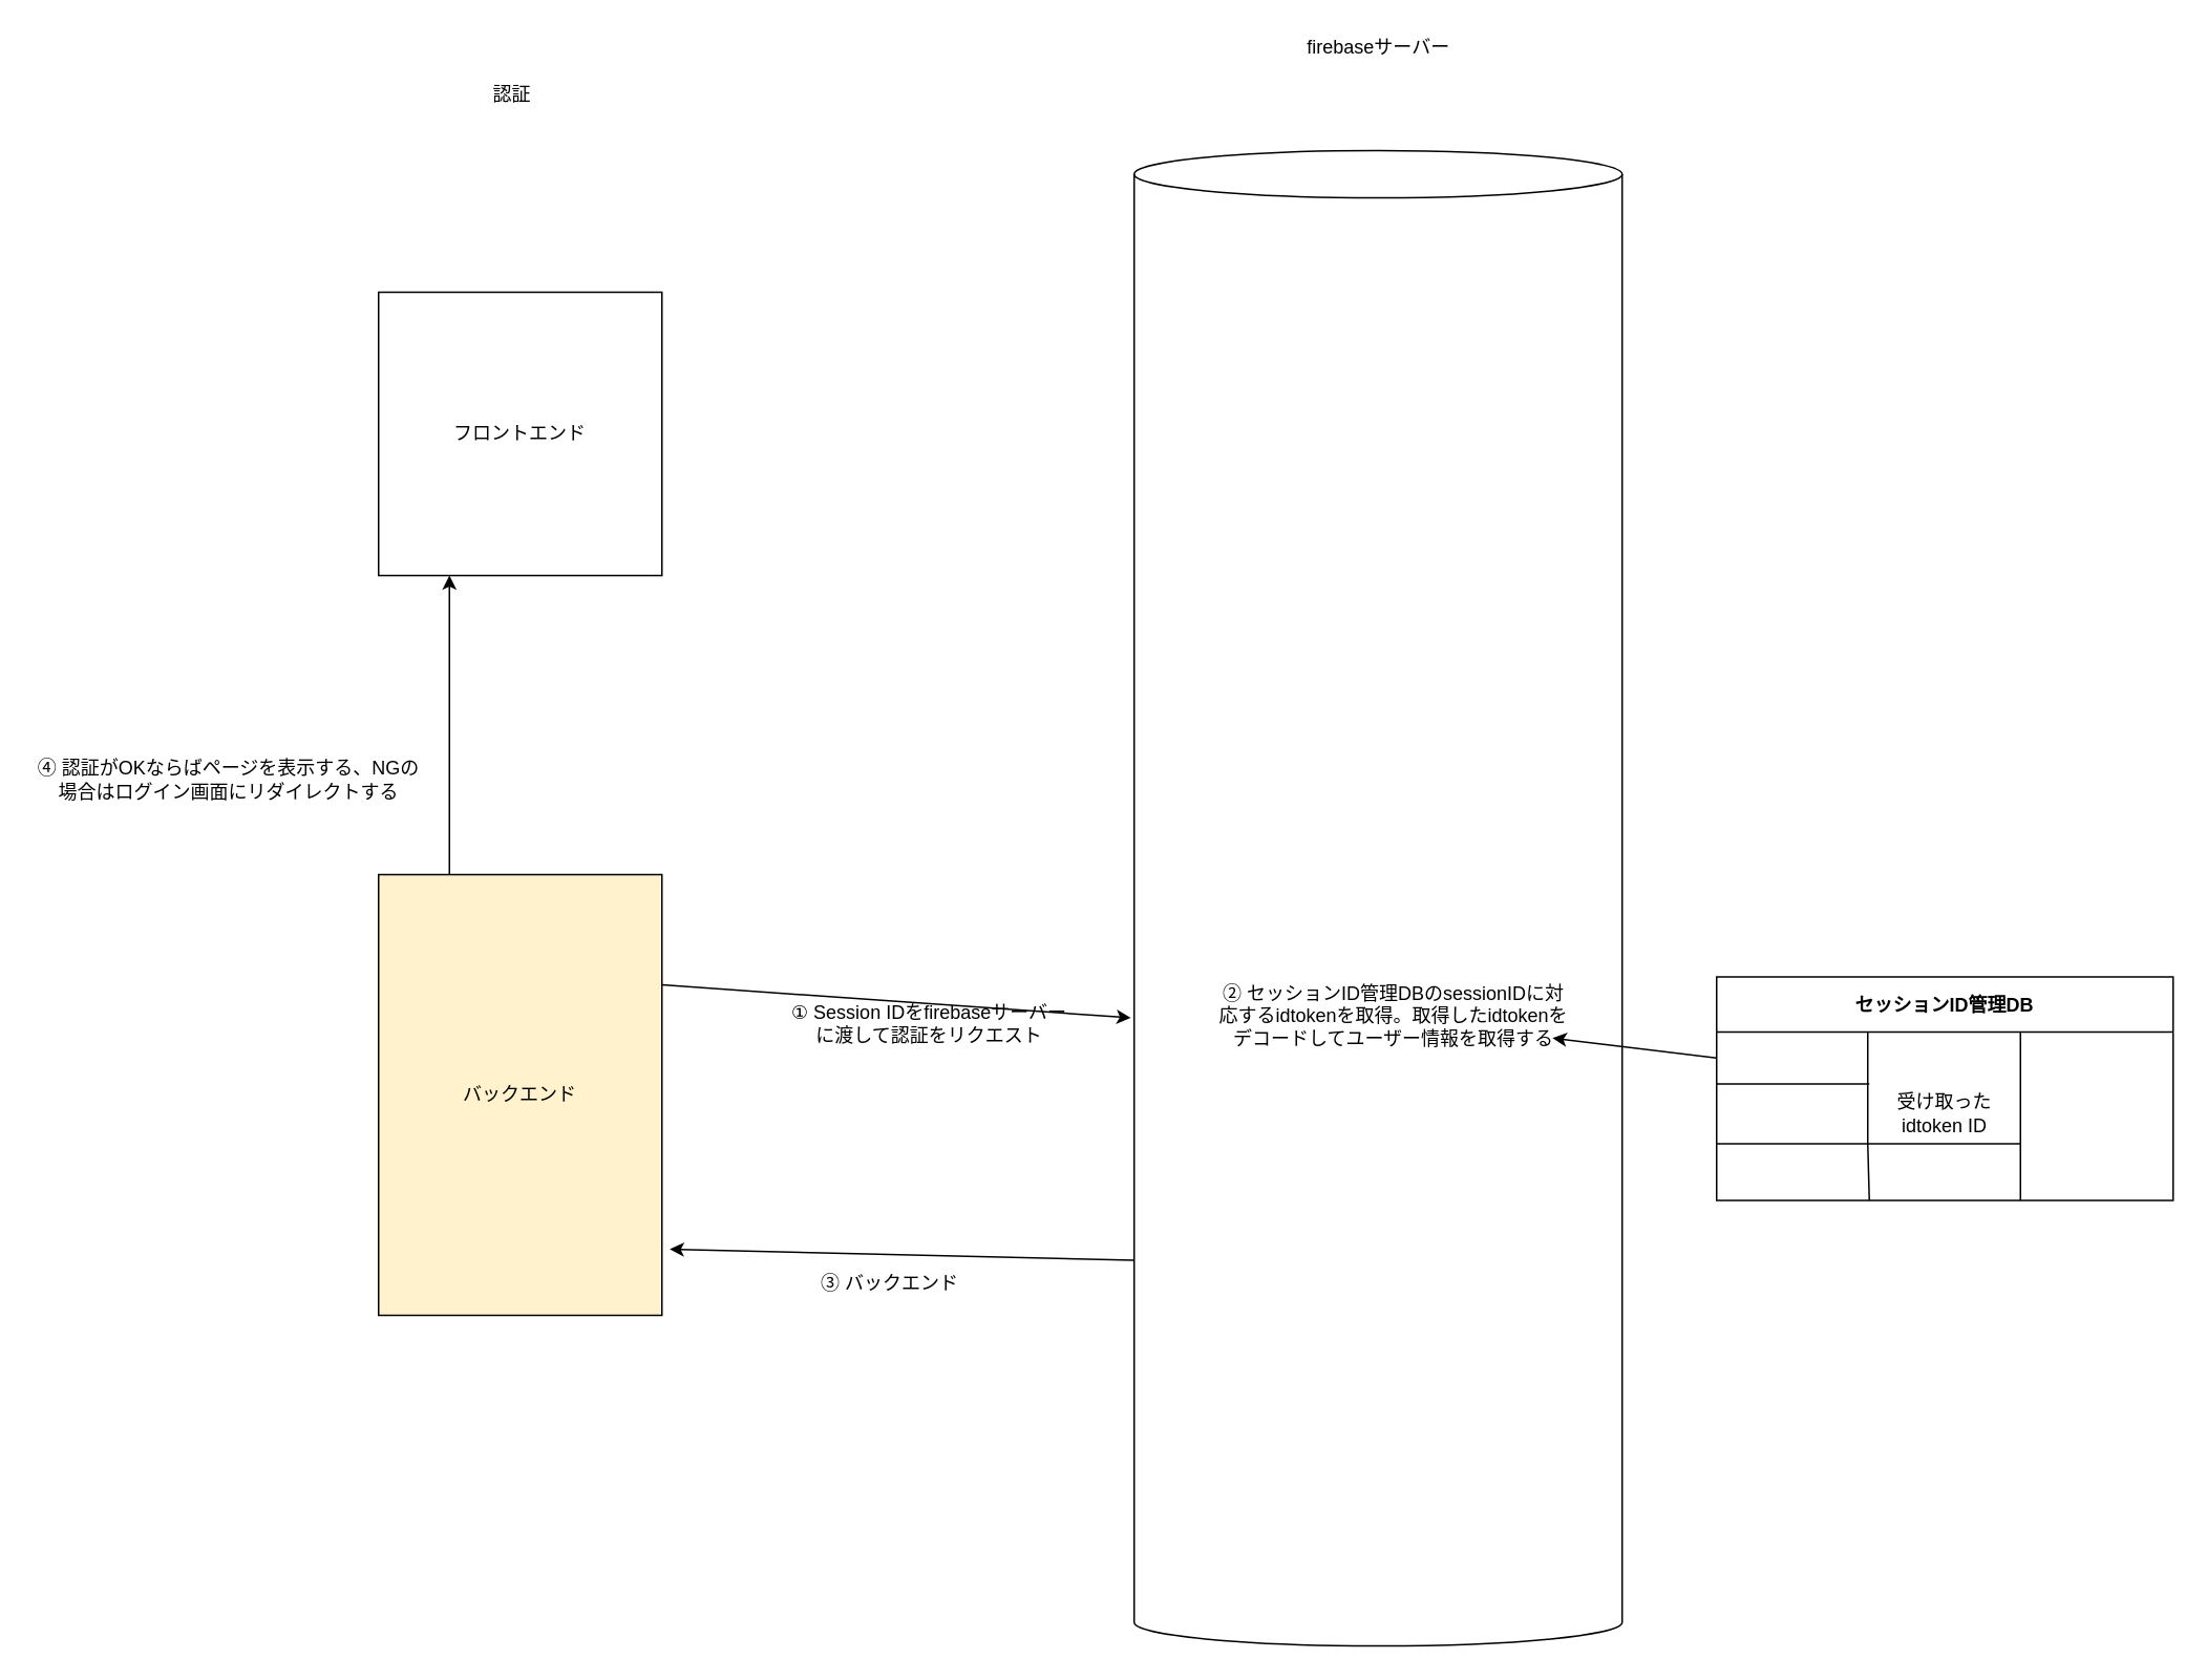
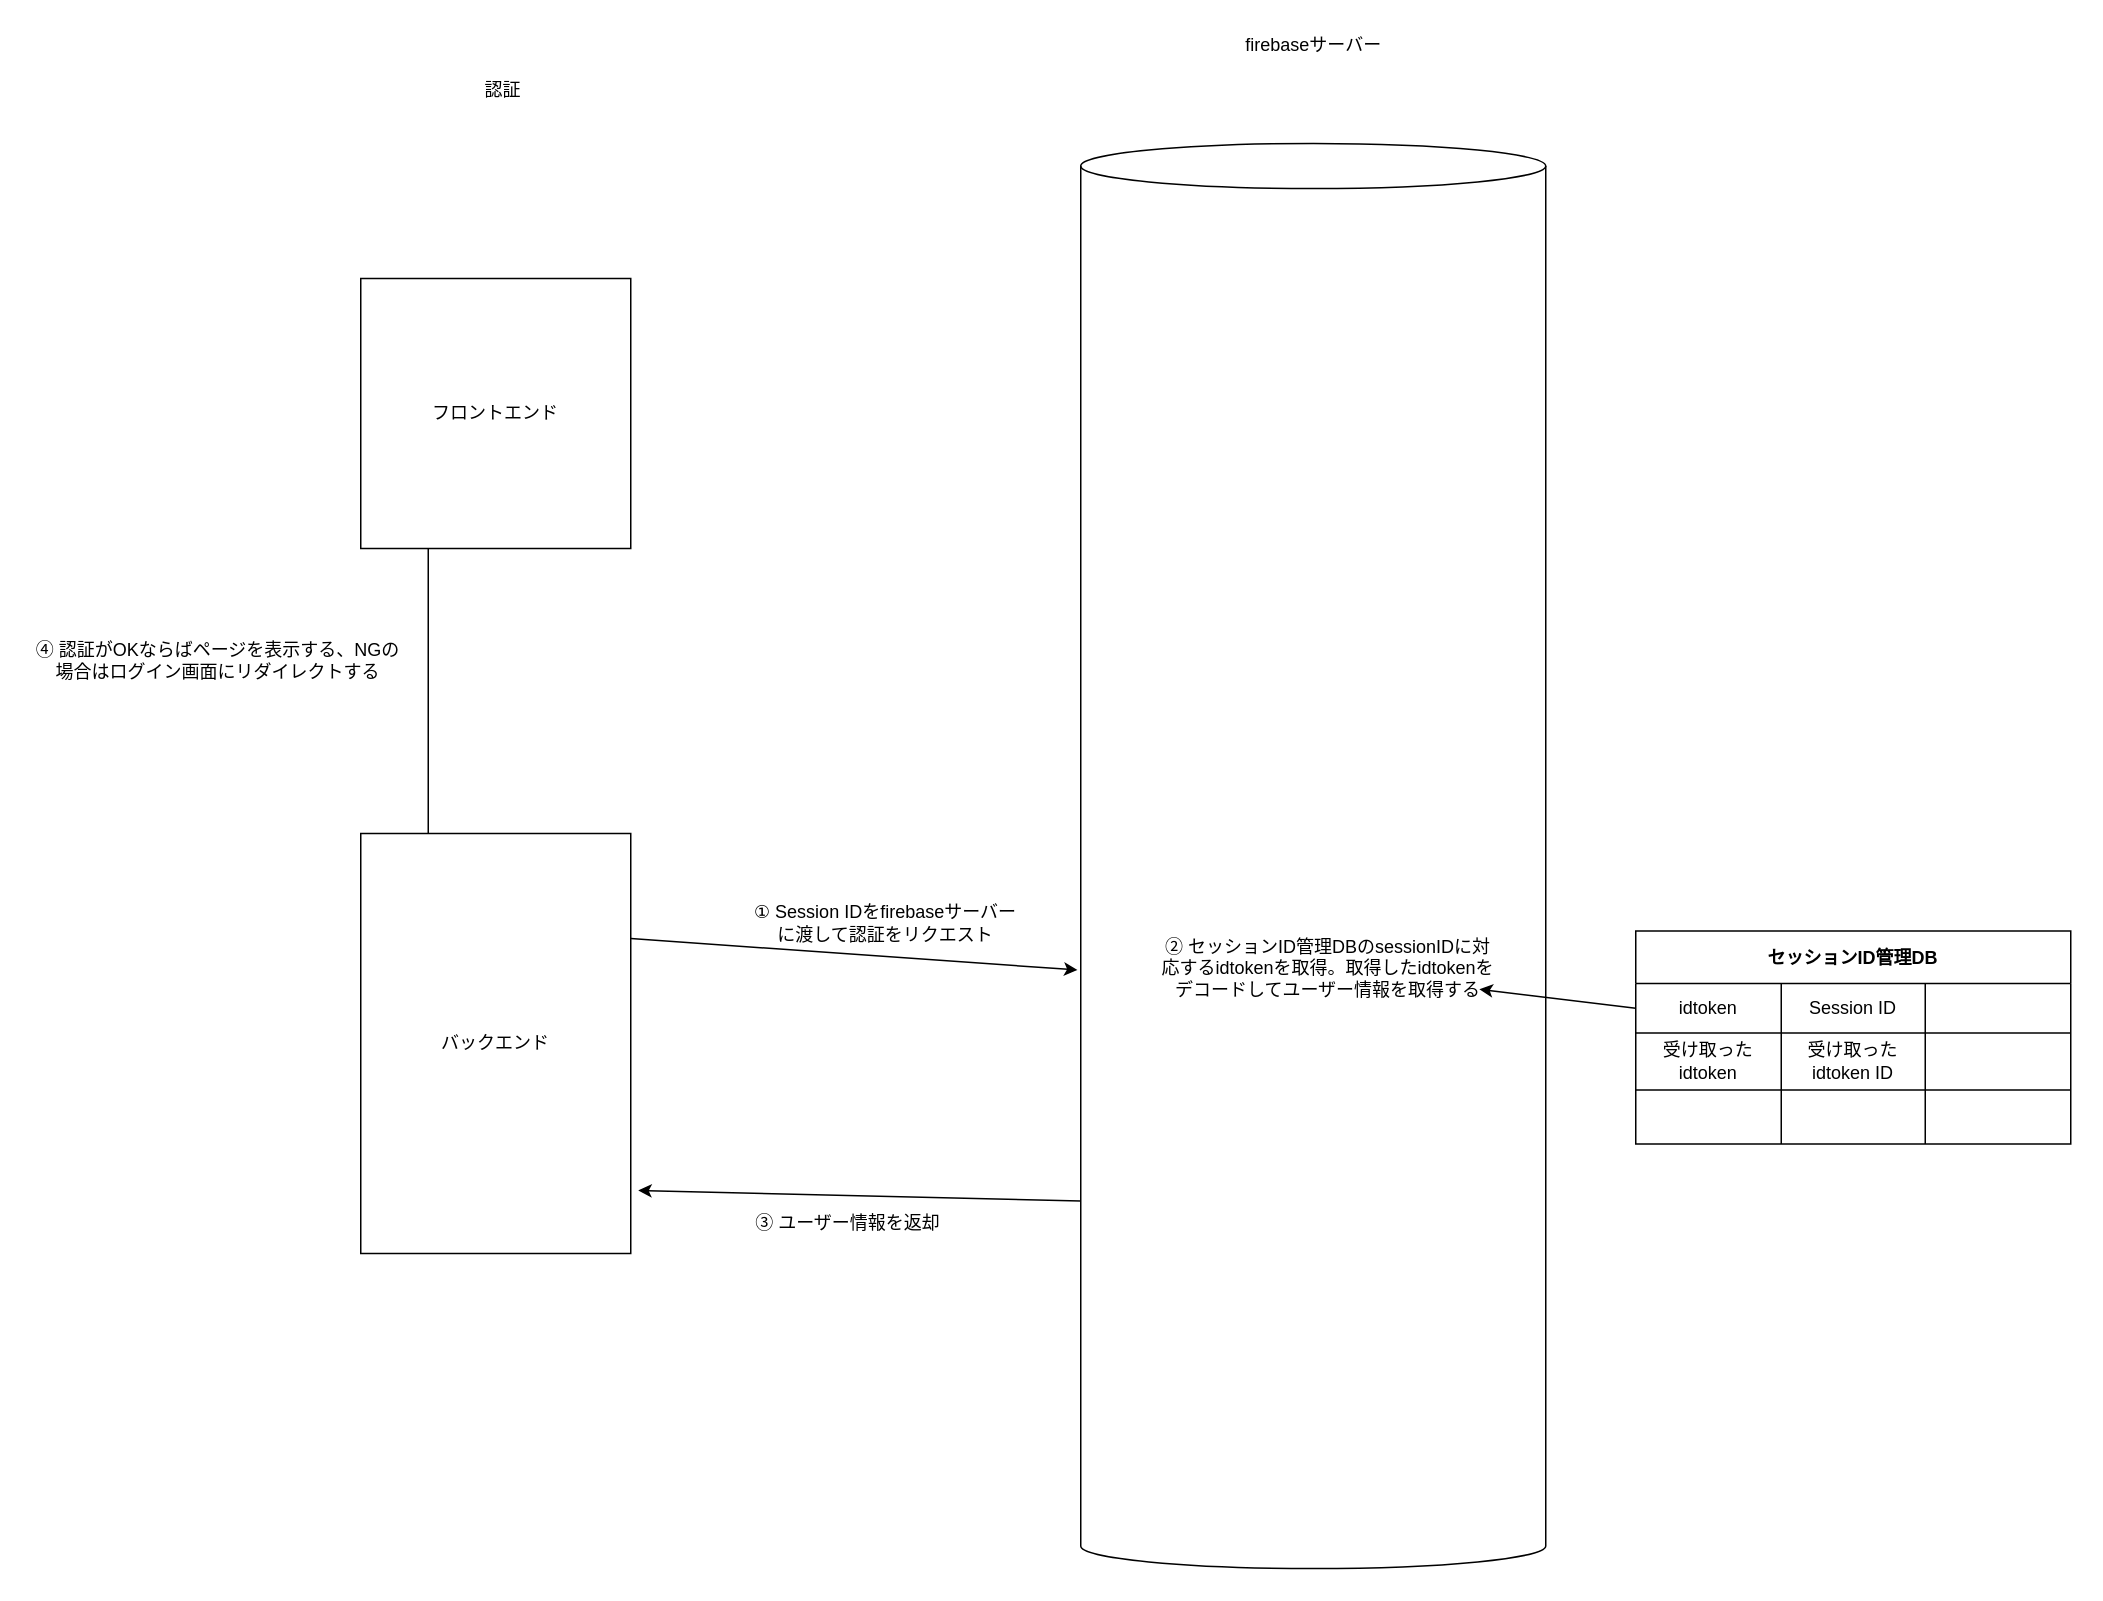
- <mxCell id="5" value="認証" style="text;html=1;strokeColor=none;fillColor=none;align=center;verticalAlign=middle;whiteSpace=wrap;rounded=0;" parent="1" vertex="1"><mxGeometry x="290" y="45" width="70" height="30" as="geometry" /></mxCell>
+ <mxCell id="5" value="認証" style="text;html=1;strokeColor=none;fillColor=none;align=center;verticalAlign=middle;whiteSpace=wrap;rounded=0;" parent="1" vertex="1"><mxGeometry x="300" y="45" width="70" height="30" as="geometry" /></mxCell>
- <mxCell id="8" style="edgeStyle=none;html=1;exitX=0.25;exitY=0;exitDx=0;exitDy=0;entryX=0.25;entryY=1;entryDx=0;entryDy=0;" parent="1" source="9" target="2" edge="1"><mxGeometry relative="1" as="geometry" /></mxCell>
+ <mxCell id="8" style="edgeStyle=none;html=1;exitX=0.25;exitY=0;exitDx=0;exitDy=0;entryX=0.25;entryY=1;entryDx=0;entryDy=0;endArrow=none;" parent="1" source="9" target="2" edge="1"><mxGeometry relative="1" as="geometry" /></mxCell>
- <mxCell id="26" value="④ 認証がOKならばページを表示する、NGの場合はログイン画面にリダイレクトする" style="text;html=1;strokeColor=none;fillColor=none;align=center;verticalAlign=middle;whiteSpace=wrap;rounded=0;" parent="1" vertex="1"><mxGeometry x="20" y="485" width="250" height="20" as="geometry" /></mxCell>
+ <mxCell id="26" value="④ 認証がOKならばページを表示する、NGの場合はログイン画面にリダイレクトする" style="text;html=1;strokeColor=none;fillColor=none;align=center;verticalAlign=middle;whiteSpace=wrap;rounded=0;" parent="1" vertex="1"><mxGeometry x="20" y="430" width="250" height="20" as="geometry" /></mxCell>
- <mxCell id="23" value="① Session IDをfirebaseサーバーに渡して認証をリクエスト" style="text;html=1;strokeColor=none;fillColor=none;align=center;verticalAlign=middle;whiteSpace=wrap;rounded=0;" parent="1" vertex="1"><mxGeometry x="500" y="640" width="180" height="20" as="geometry" /></mxCell>
+ <mxCell id="23" value="① Session IDをfirebaseサーバーに渡して認証をリクエスト" style="text;html=1;strokeColor=none;fillColor=none;align=center;verticalAlign=middle;whiteSpace=wrap;rounded=0;" parent="1" vertex="1"><mxGeometry x="500" y="605" width="180" height="20" as="geometry" /></mxCell>
+ <mxCell id="12" value="idtoken" style="shape=partialRectangle;html=1;whiteSpace=wrap;connectable=0;fillColor=none;top=0;left=0;bottom=0;right=0;overflow=hidden;pointerEvents=1;" parent="11" vertex="1"><mxGeometry width="97" height="33" as="geometry" /></mxCell>
+ <mxCell id="13" value="Session ID" style="shape=partialRectangle;html=1;whiteSpace=wrap;connectable=0;fillColor=none;top=0;left=0;bottom=0;right=0;overflow=hidden;pointerEvents=1;" parent="11" vertex="1"><mxGeometry x="97" width="96" height="33" as="geometry" /></mxCell>
- <mxCell id="9" value="バックエンド" style="whiteSpace=wrap;html=1;fillColor=#fff2cc;" parent="1" vertex="1"><mxGeometry x="240" y="555" width="180" height="280" as="geometry" /></mxCell>
+ <mxCell id="9" value="バックエンド" style="whiteSpace=wrap;html=1;" parent="1" vertex="1"><mxGeometry x="240" y="555" width="180" height="280" as="geometry" /></mxCell>
+ <mxCell id="16" value="受け取ったidtoken" style="shape=partialRectangle;html=1;whiteSpace=wrap;connectable=0;fillColor=none;top=0;left=0;bottom=0;right=0;overflow=hidden;pointerEvents=1;" parent="15" vertex="1"><mxGeometry width="97" height="38" as="geometry" /></mxCell>
- <mxCell id="25" value="③ バックエンド" style="text;html=1;strokeColor=none;fillColor=none;align=center;verticalAlign=middle;whiteSpace=wrap;rounded=0;" parent="1" vertex="1"><mxGeometry x="450" y="805" width="230" height="20" as="geometry" /></mxCell>
+ <mxCell id="25" value="③ ユーザー情報を返却" style="text;html=1;strokeColor=none;fillColor=none;align=center;verticalAlign=middle;whiteSpace=wrap;rounded=0;" parent="1" vertex="1"><mxGeometry x="450" y="805" width="230" height="20" as="geometry" /></mxCell>
